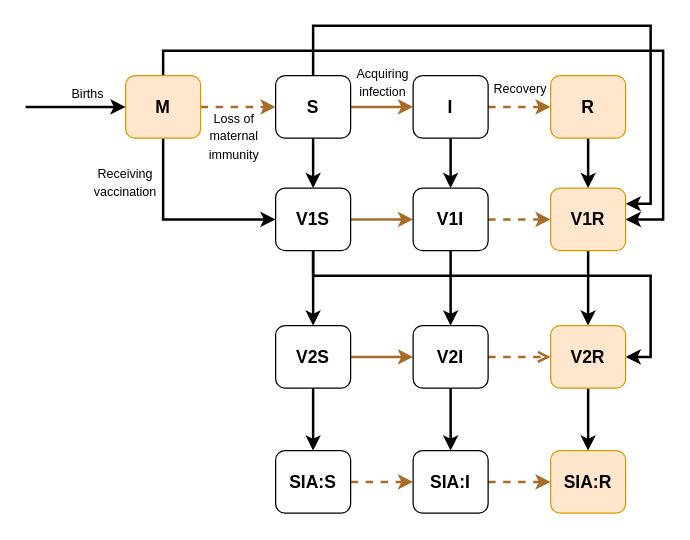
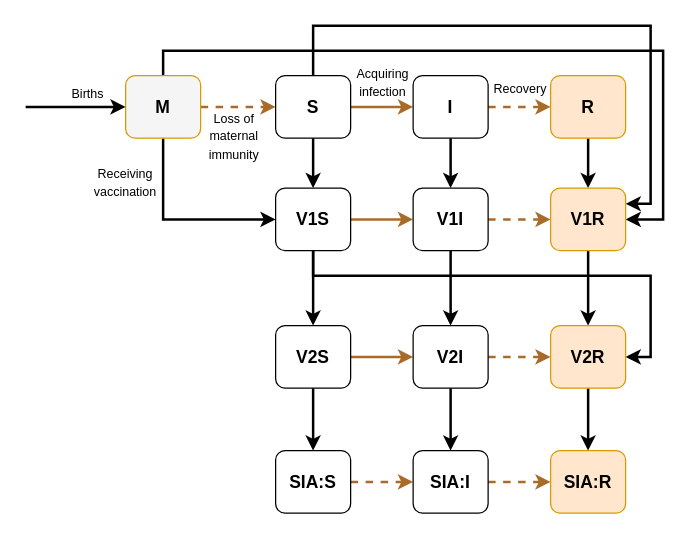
- <mxCell id="5" value="M" style="rounded=1;whiteSpace=wrap;html=1;fillColor=#ffe6cc;strokeColor=#d79b00;fontStyle=1;fontSize=14;" parent="1" vertex="1"><mxGeometry x="100" y="60" width="60" height="50" as="geometry" /></mxCell>
+ <mxCell id="5" value="M" style="rounded=1;whiteSpace=wrap;html=1;fillColor=#f5f5f5;strokeColor=#d79b00;fontStyle=1;fontSize=14;" parent="1" vertex="1"><mxGeometry x="100" y="60" width="60" height="50" as="geometry" /></mxCell>
- <mxCell id="27" value="" style="edgeStyle=orthogonalEdgeStyle;rounded=0;orthogonalLoop=1;jettySize=auto;html=1;strokeWidth=2;dashed=1;strokeColor=#a86b29;endArrow=open;" parent="1" source="29" target="31" edge="1"><mxGeometry relative="1" as="geometry" /></mxCell>
+ <mxCell id="27" value="" style="edgeStyle=orthogonalEdgeStyle;rounded=0;orthogonalLoop=1;jettySize=auto;html=1;strokeWidth=2;dashed=1;strokeColor=#a86b29;" parent="1" source="29" target="31" edge="1"><mxGeometry relative="1" as="geometry" /></mxCell>
